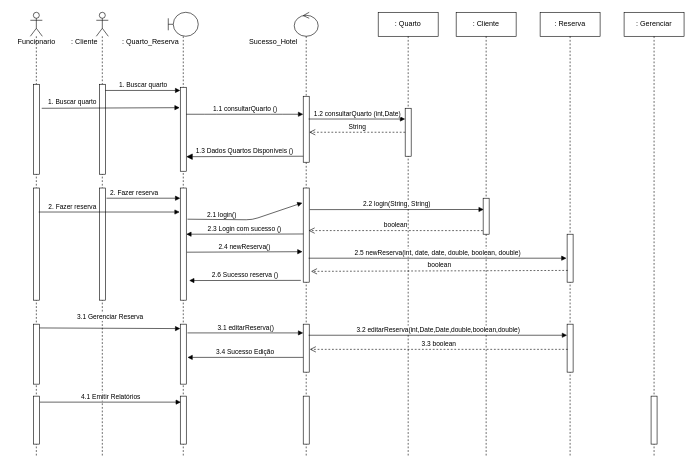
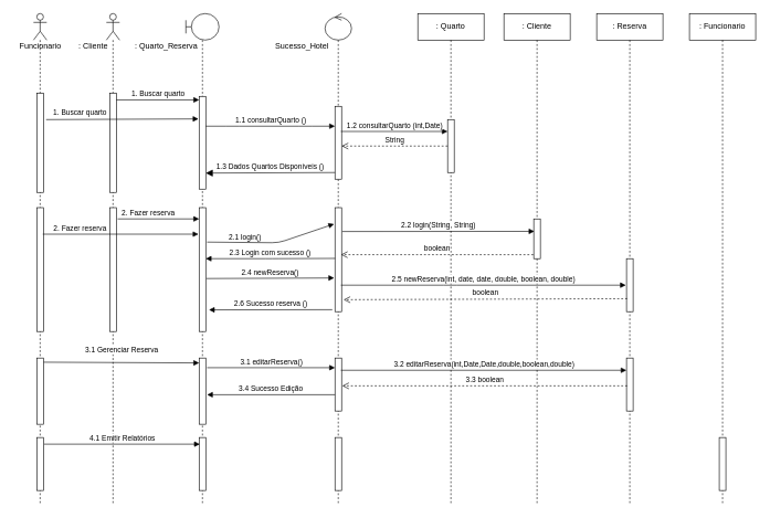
- <mxCell id="52" value=": Gerenciar" style="shape=umlLifeline;perimeter=lifelinePerimeter;whiteSpace=wrap;html=1;container=1;collapsible=0;recursiveResize=0;outlineConnect=0;" vertex="1" parent="1"><mxGeometry x="1040" y="20" width="100" height="740" as="geometry" /></mxCell>
+ <mxCell id="52" value=": Funcionario" style="shape=umlLifeline;perimeter=lifelinePerimeter;whiteSpace=wrap;html=1;container=1;collapsible=0;recursiveResize=0;outlineConnect=0;" vertex="1" parent="1"><mxGeometry x="1040" y="20" width="100" height="740" as="geometry" /></mxCell>
